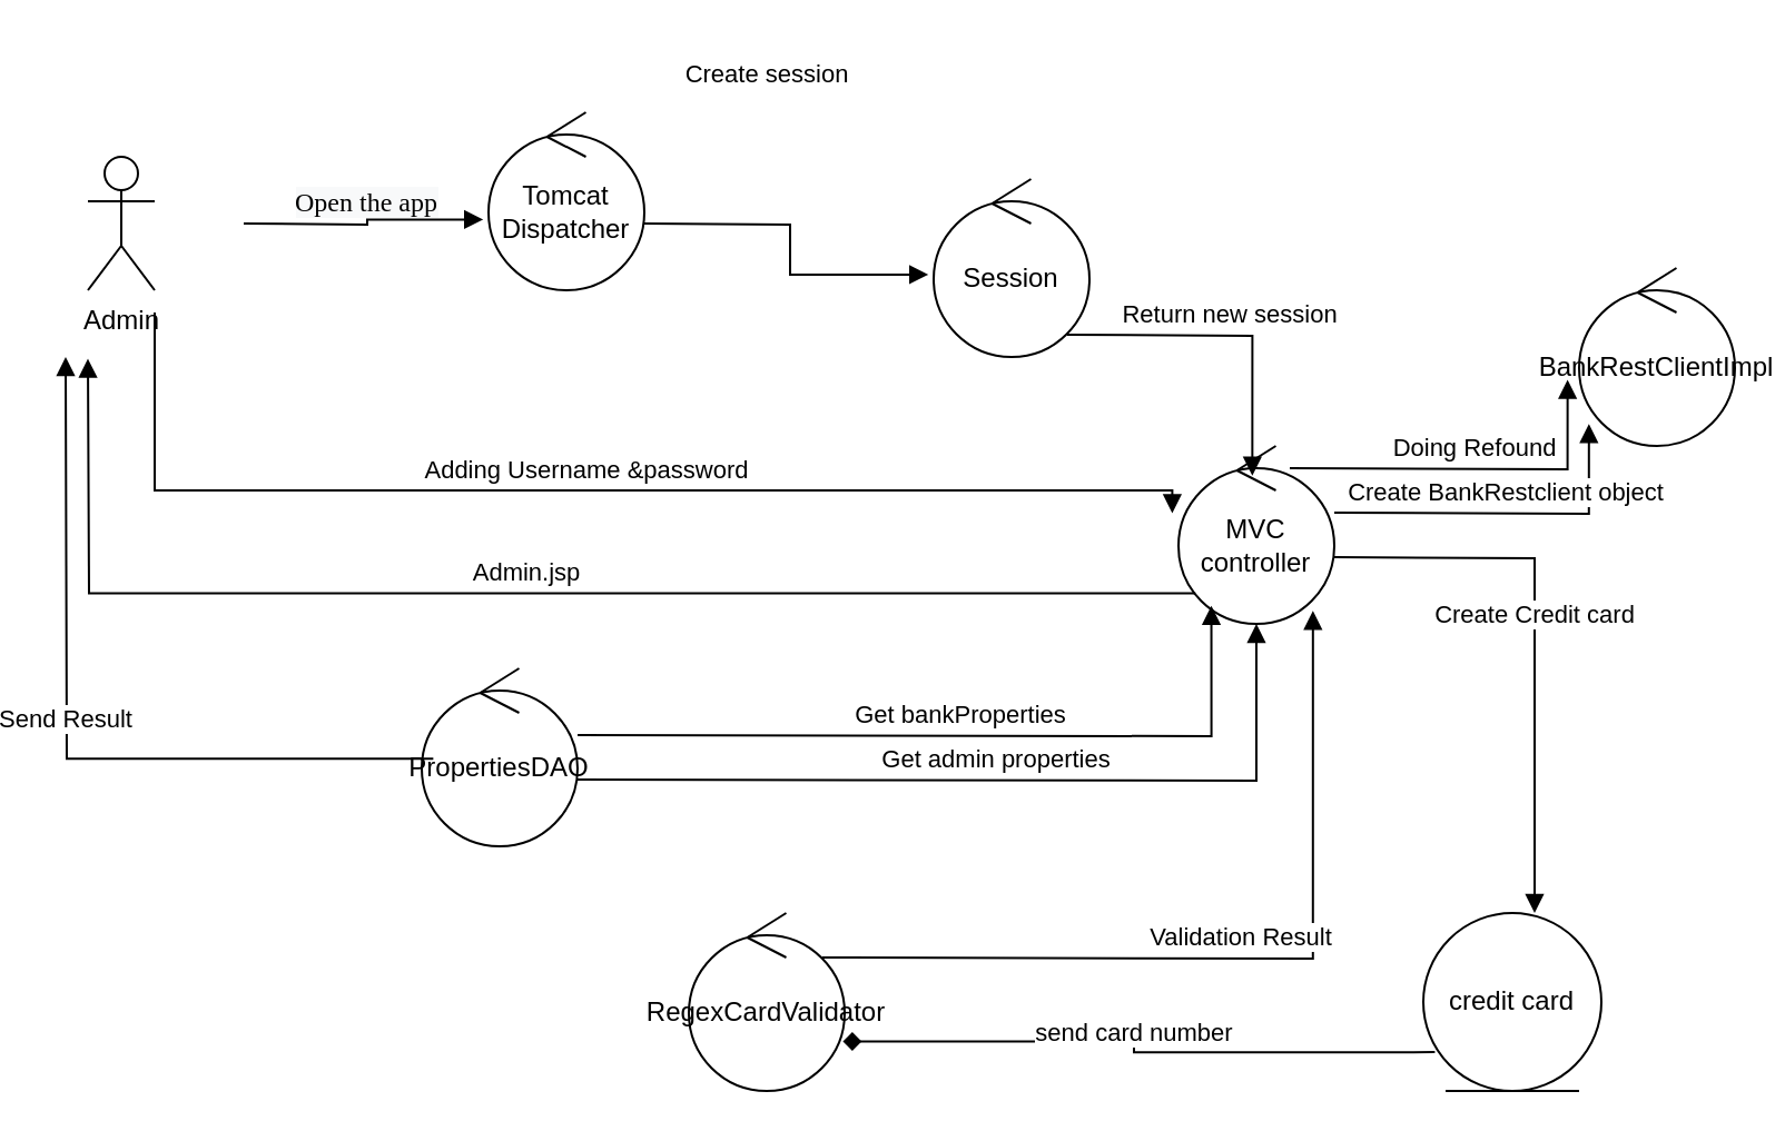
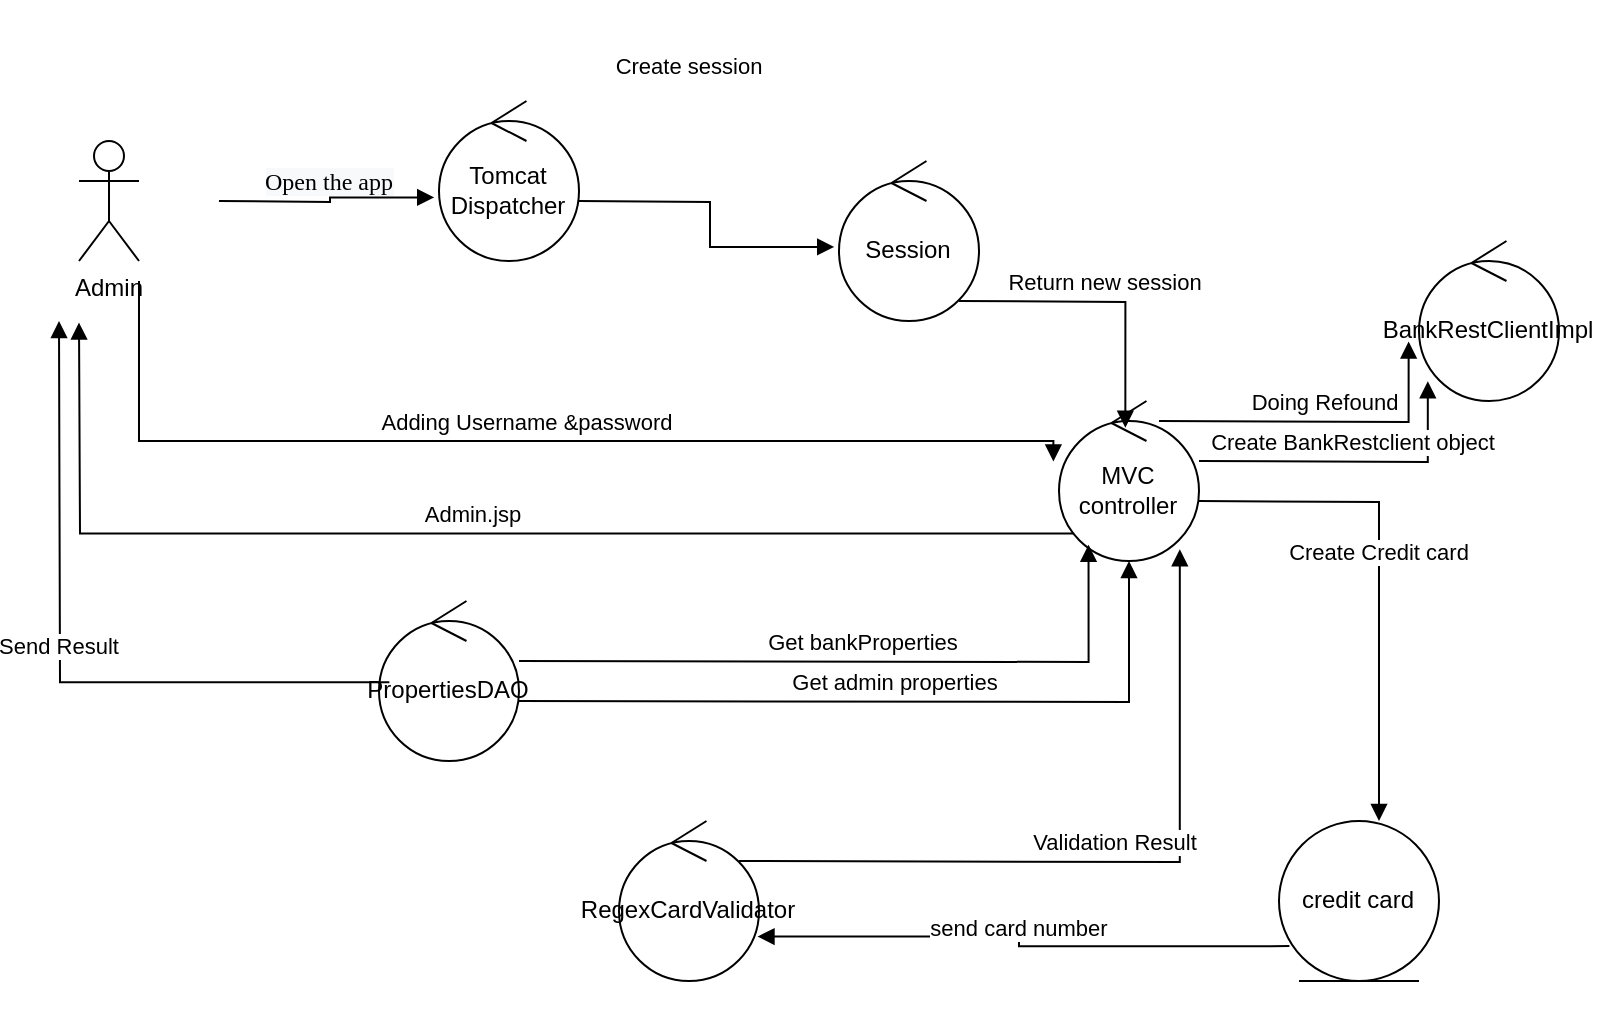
- <mxCell id="17" value="send card number" style="html=1;verticalAlign=bottom;endArrow=diamond;rounded=0;edgeStyle=orthogonalEdgeStyle;entryX=0.989;entryY=0.722;entryDx=0;entryDy=0;entryPerimeter=0;exitX=0.065;exitY=0.782;exitDx=0;exitDy=0;exitPerimeter=0;" edge="1" parent="1" source="14" target="15"><mxGeometry width="80" relative="1" as="geometry"><mxPoint x="510" y="440" as="sourcePoint" /><mxPoint x="590" y="440" as="targetPoint" /></mxGeometry></mxCell>
+ <mxCell id="17" value="send card number" style="html=1;verticalAlign=bottom;endArrow=block;rounded=0;edgeStyle=orthogonalEdgeStyle;entryX=0.989;entryY=0.722;entryDx=0;entryDy=0;entryPerimeter=0;exitX=0.065;exitY=0.782;exitDx=0;exitDy=0;exitPerimeter=0;" edge="1" parent="1" source="14" target="15"><mxGeometry width="80" relative="1" as="geometry"><mxPoint x="510" y="440" as="sourcePoint" /><mxPoint x="590" y="440" as="targetPoint" /></mxGeometry></mxCell>
